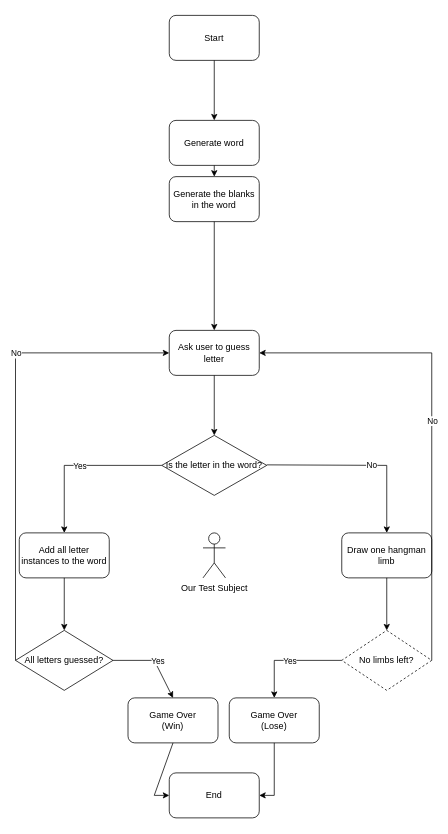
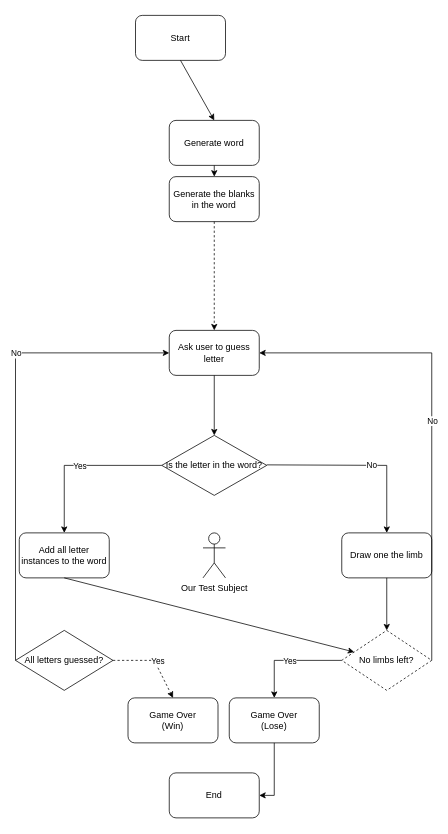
- <mxCell id="2" value="Start" style="rounded=1;whiteSpace=wrap;html=1;" vertex="1" parent="1"><mxGeometry x="225" width="120" height="60" as="geometry" y="20" /></mxCell>
+ <mxCell id="2" value="Start" style="rounded=1;whiteSpace=wrap;html=1;" vertex="1" parent="1"><mxGeometry x="180" y="20" width="120" height="60" as="geometry" /></mxCell>
- <mxCell id="9" value="" style="endArrow=classic;html=1;rounded=0;exitX=0.5;exitY=1;exitDx=0;exitDy=0;entryX=0.5;entryY=0;entryDx=0;entryDy=0;" edge="1" parent="1" source="5" target="7"><mxGeometry width="50" height="50" relative="1" as="geometry"><mxPoint x="245" y="490" as="sourcePoint" /><mxPoint x="485" y="340" as="targetPoint" /></mxGeometry></mxCell>
+ <mxCell id="9" value="" style="endArrow=classic;html=1;rounded=0;exitX=0.5;exitY=1;exitDx=0;exitDy=0;entryX=0.5;entryY=0;entryDx=0;entryDy=0;dashed=1;" edge="1" parent="1" source="5" target="7"><mxGeometry width="50" height="50" relative="1" as="geometry"><mxPoint x="245" y="490" as="sourcePoint" /><mxPoint x="485" y="340" as="targetPoint" /></mxGeometry></mxCell>
- <mxCell id="23" value="Draw one hangman limb" style="rounded=1;whiteSpace=wrap;html=1;" vertex="1" parent="1"><mxGeometry x="455" y="710" width="120" height="60" as="geometry" /></mxCell>
+ <mxCell id="23" value="Draw one the limb" style="rounded=1;whiteSpace=wrap;html=1;" vertex="1" parent="1"><mxGeometry x="455" y="710" width="120" height="60" as="geometry" /></mxCell>
- <mxCell id="15" value="" style="endArrow=classic;html=1;rounded=0;exitX=0.5;exitY=1;exitDx=0;exitDy=0;entryX=0.5;entryY=0;entryDx=0;entryDy=0;" edge="1" parent="1" source="13" target="14"><mxGeometry width="50" height="50" relative="1" as="geometry"><mxPoint x="265" y="640" as="sourcePoint" /><mxPoint x="315" y="590" as="targetPoint" /></mxGeometry></mxCell>
+ <mxCell id="15" value="" style="endArrow=classic;html=1;rounded=0;exitX=0.5;exitY=1;exitDx=0;exitDy=0;" edge="1" parent="1" source="13" target="24"><mxGeometry width="50" height="50" relative="1" as="geometry"><mxPoint x="265" y="640" as="sourcePoint" /><mxPoint x="315" y="590" as="targetPoint" /></mxGeometry></mxCell>
- <mxCell id="17" value="" style="endArrow=classic;html=1;rounded=0;exitX=1;exitY=0.5;exitDx=0;exitDy=0;entryX=0.5;entryY=0;entryDx=0;entryDy=0;" edge="1" parent="1" source="14" target="16"><mxGeometry relative="1" as="geometry"><mxPoint x="185" y="810" as="sourcePoint" /><mxPoint x="335" y="620" as="targetPoint" /><Array as="points"><mxPoint x="205" y="880" /></Array></mxGeometry></mxCell>
+ <mxCell id="17" value="" style="endArrow=classic;html=1;rounded=0;exitX=1;exitY=0.5;exitDx=0;exitDy=0;entryX=0.5;entryY=0;entryDx=0;entryDy=0;dashed=1;" edge="1" parent="1" source="14" target="16"><mxGeometry relative="1" as="geometry"><mxPoint x="185" y="810" as="sourcePoint" /><mxPoint x="335" y="620" as="targetPoint" /><Array as="points"><mxPoint x="205" y="880" /></Array></mxGeometry></mxCell>
- <mxCell id="32" value="" style="endArrow=classic;html=1;rounded=0;entryX=0;entryY=0.5;entryDx=0;entryDy=0;exitX=0.5;exitY=1;exitDx=0;exitDy=0;" edge="1" parent="1" source="16" target="31"><mxGeometry width="50" height="50" relative="1" as="geometry"><mxPoint x="135" y="1090" as="sourcePoint" /><mxPoint x="185" y="1040" as="targetPoint" /><Array as="points"><mxPoint x="205" y="1060" /></Array></mxGeometry></mxCell>
